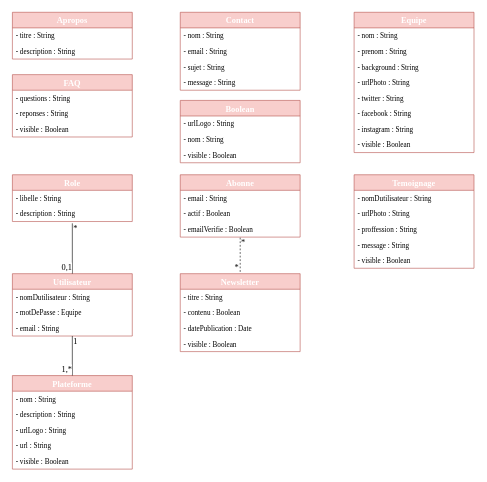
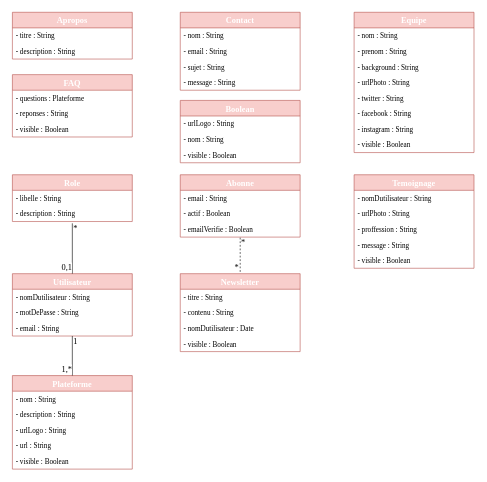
- <mxCell id="3" value="- questions : String" style="text;strokeColor=none;fillColor=none;align=left;verticalAlign=top;spacingLeft=4;spacingRight=4;overflow=hidden;rotatable=0;points=[[0,0.5],[1,0.5]];portConstraint=eastwest;fontFamily=Work Sans;" vertex="1" parent="2"><mxGeometry y="26" width="200" height="26" as="geometry" /></mxCell>
+ <mxCell id="3" value="- questions : Plateforme" style="text;strokeColor=none;fillColor=none;align=left;verticalAlign=top;spacingLeft=4;spacingRight=4;overflow=hidden;rotatable=0;points=[[0,0.5],[1,0.5]];portConstraint=eastwest;fontFamily=Work Sans;" vertex="1" parent="2"><mxGeometry y="26" width="200" height="26" as="geometry" /></mxCell>
- <mxCell id="47" value="- motDePasse : Equipe" style="text;strokeColor=none;fillColor=none;align=left;verticalAlign=top;spacingLeft=4;spacingRight=4;overflow=hidden;rotatable=0;points=[[0,0.5],[1,0.5]];portConstraint=eastwest;fontFamily=Work Sans;" vertex="1" parent="45"><mxGeometry y="52" width="200" height="26" as="geometry" /></mxCell>
+ <mxCell id="47" value="- motDePasse : String" style="text;strokeColor=none;fillColor=none;align=left;verticalAlign=top;spacingLeft=4;spacingRight=4;overflow=hidden;rotatable=0;points=[[0,0.5],[1,0.5]];portConstraint=eastwest;fontFamily=Work Sans;" vertex="1" parent="45"><mxGeometry y="52" width="200" height="26" as="geometry" /></mxCell>
- <mxCell id="33" value="- contenu : Boolean" style="text;strokeColor=none;fillColor=none;align=left;verticalAlign=top;spacingLeft=4;spacingRight=4;overflow=hidden;rotatable=0;points=[[0,0.5],[1,0.5]];portConstraint=eastwest;fontFamily=Work Sans;" vertex="1" parent="31"><mxGeometry y="52" width="200" height="26" as="geometry" /></mxCell>
+ <mxCell id="33" value="- contenu : String" style="text;strokeColor=none;fillColor=none;align=left;verticalAlign=top;spacingLeft=4;spacingRight=4;overflow=hidden;rotatable=0;points=[[0,0.5],[1,0.5]];portConstraint=eastwest;fontFamily=Work Sans;" vertex="1" parent="31"><mxGeometry y="52" width="200" height="26" as="geometry" /></mxCell>
- <mxCell id="34" value="- datePublication : Date" style="text;strokeColor=none;fillColor=none;align=left;verticalAlign=top;spacingLeft=4;spacingRight=4;overflow=hidden;rotatable=0;points=[[0,0.5],[1,0.5]];portConstraint=eastwest;fontFamily=Work Sans;" vertex="1" parent="31"><mxGeometry y="78" width="200" height="26" as="geometry" /></mxCell>
+ <mxCell id="34" value="- nomDutilisateur : Date" style="text;strokeColor=none;fillColor=none;align=left;verticalAlign=top;spacingLeft=4;spacingRight=4;overflow=hidden;rotatable=0;points=[[0,0.5],[1,0.5]];portConstraint=eastwest;fontFamily=Work Sans;" vertex="1" parent="31"><mxGeometry y="78" width="200" height="26" as="geometry" /></mxCell>
